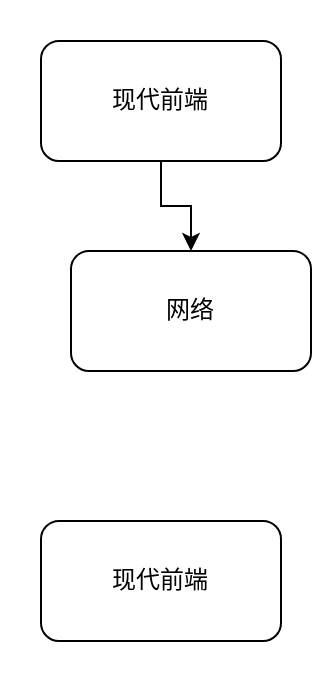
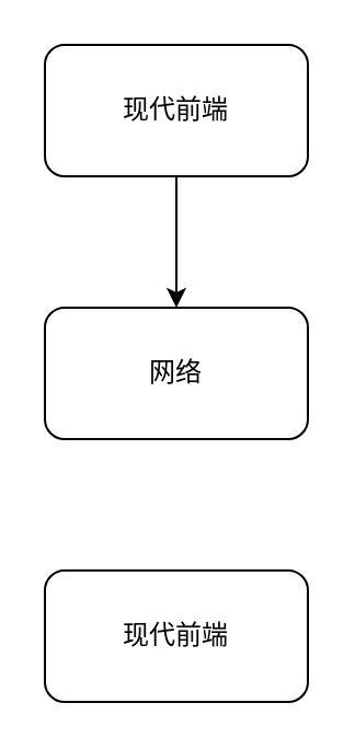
- <mxCell id="4" value="网络" style="rounded=1;whiteSpace=wrap;html=1;" vertex="1" parent="1"><mxGeometry x="35" y="125" width="120" height="60" as="geometry" /></mxCell>
+ <mxCell id="4" value="网络" style="rounded=1;whiteSpace=wrap;html=1;" vertex="1" parent="1"><mxGeometry x="20" y="140" width="120" height="60" as="geometry" /></mxCell>
